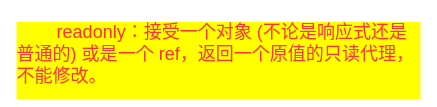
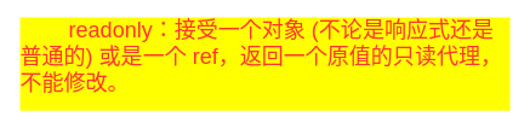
- <mxCell id="2" value="&lt;span style=&quot;font-size: 24px;&quot;&gt;&lt;span style=&quot;white-space: pre;&quot;&gt;&#09;&lt;/span&gt;readonly：&lt;/span&gt;&lt;span style=&quot;font-size: 24px;&quot;&gt;接受一个对象 (不论是响应式还是普通的) 或是一个&amp;nbsp;ref，返回一个原值的只读代理，不能修改。&lt;/span&gt;&lt;span style=&quot;font-size: 24px;&quot;&gt;&lt;br&gt;&lt;/span&gt;&lt;div style=&quot;&quot;&gt;&lt;br&gt;&lt;/div&gt;" style="text;strokeColor=none;align=left;fillColor=none;html=1;verticalAlign=middle;whiteSpace=wrap;rounded=0;fontSize=14;fontColor=#FF3333;labelBackgroundColor=#FFFF00;" vertex="1" parent="1"><mxGeometry x="20" y="30" width="540" height="100" as="geometry" /></mxCell>
+ <mxCell id="2" value="&lt;span style=&quot;font-size: 24px;&quot;&gt;&lt;span style=&quot;white-space: pre;&quot;&gt;&#09;&lt;/span&gt;readonly：&lt;/span&gt;&lt;span style=&quot;font-size: 24px;&quot;&gt;接受一个对象 (不论是响应式还是普通的) 或是一个&amp;nbsp;ref，返回一个原值的只读代理，不能修改。&lt;/span&gt;&lt;span style=&quot;font-size: 24px;&quot;&gt;&lt;br&gt;&lt;/span&gt;&lt;div style=&quot;&quot;&gt;&lt;br&gt;&lt;/div&gt;" style="text;strokeColor=none;align=left;fillColor=none;html=1;verticalAlign=middle;whiteSpace=wrap;rounded=0;fontSize=14;fontColor=#FF3333;labelBackgroundColor=#FFFF00;" vertex="1" parent="1"><mxGeometry x="20" y="20" width="540" height="100" as="geometry" /></mxCell>
